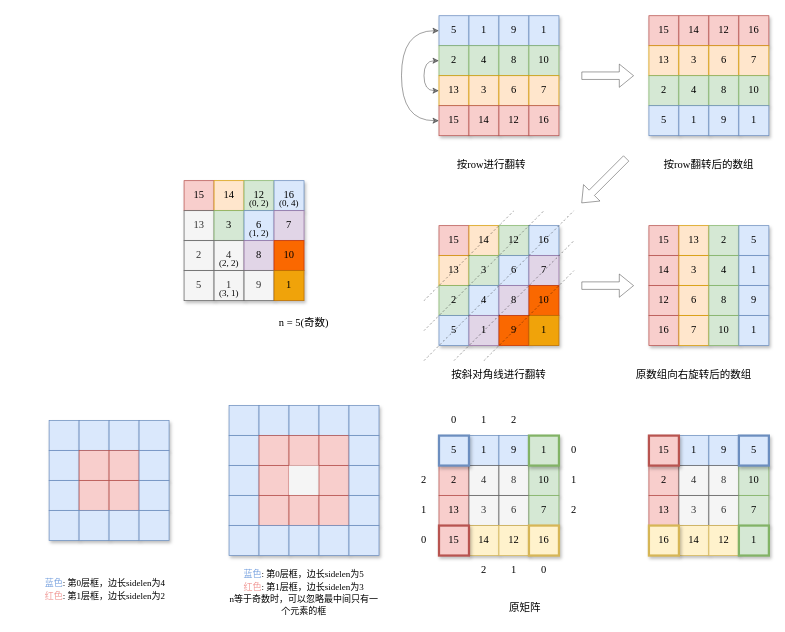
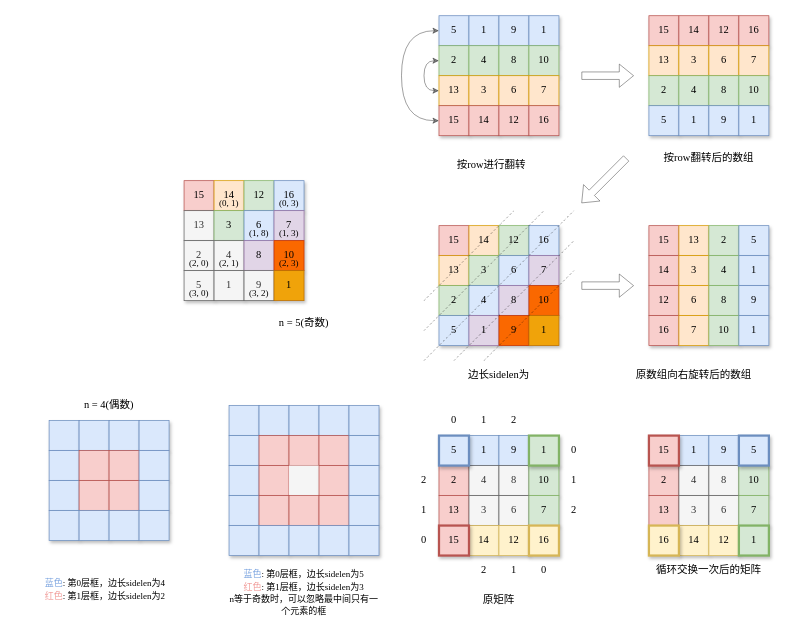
- <mxCell id="86" value="按row翻转后的数组" style="text;html=1;strokeColor=none;fillColor=none;align=center;verticalAlign=middle;whiteSpace=wrap;rounded=0;shadow=1;fontFamily=Comic Sans MS;fontSize=14;" parent="1" vertex="1"><mxGeometry x="865" y="200" width="160" height="40" as="geometry" /></mxCell>
+ <mxCell id="86" value="按row翻转后的数组" style="text;html=1;strokeColor=none;fillColor=none;align=center;verticalAlign=middle;whiteSpace=wrap;rounded=0;shadow=1;fontFamily=Comic Sans MS;fontSize=14;" parent="1" vertex="1"><mxGeometry x="865" y="190" width="160" height="40" as="geometry" /></mxCell>
+ <mxCell id="187" value="&lt;font color=&quot;#000000&quot;&gt;(0, 1)&lt;/font&gt;" style="text;html=1;strokeColor=none;fillColor=none;align=center;verticalAlign=middle;whiteSpace=wrap;rounded=0;fontFamily=Comic Sans MS;fontSize=12;fontColor=#F19C99;" vertex="1" parent="1"><mxGeometry x="285" y="260" width="40" height="20" as="geometry" /></mxCell>
- <mxCell id="190" value="&lt;font color=&quot;#000000&quot;&gt;(0, 2)&lt;/font&gt;" style="text;html=1;strokeColor=none;fillColor=none;align=center;verticalAlign=middle;whiteSpace=wrap;rounded=0;fontFamily=Comic Sans MS;fontSize=12;fontColor=#F19C99;" vertex="1" parent="1"><mxGeometry x="325" y="260" width="40" height="20" as="geometry" /></mxCell>
- <mxCell id="191" value="&lt;font color=&quot;#000000&quot;&gt;(0, 4)&lt;/font&gt;" style="text;html=1;strokeColor=none;fillColor=none;align=center;verticalAlign=middle;whiteSpace=wrap;rounded=0;fontFamily=Comic Sans MS;fontSize=12;fontColor=#F19C99;" vertex="1" parent="1"><mxGeometry x="365" y="260" width="40" height="20" as="geometry" /></mxCell>
+ <mxCell id="191" value="&lt;font color=&quot;#000000&quot;&gt;(0, 3)&lt;/font&gt;" style="text;html=1;strokeColor=none;fillColor=none;align=center;verticalAlign=middle;whiteSpace=wrap;rounded=0;fontFamily=Comic Sans MS;fontSize=12;fontColor=#F19C99;" vertex="1" parent="1"><mxGeometry x="365" y="260" width="40" height="20" as="geometry" /></mxCell>
- <mxCell id="193" value="&lt;font color=&quot;#000000&quot;&gt;(1, 2)&lt;/font&gt;" style="text;html=1;strokeColor=none;fillColor=none;align=center;verticalAlign=middle;whiteSpace=wrap;rounded=0;fontFamily=Comic Sans MS;fontSize=12;fontColor=#F19C99;" vertex="1" parent="1"><mxGeometry x="325" y="300" width="40" height="20" as="geometry" /></mxCell>
+ <mxCell id="193" value="&lt;font color=&quot;#000000&quot;&gt;(1, 8)&lt;/font&gt;" style="text;html=1;strokeColor=none;fillColor=none;align=center;verticalAlign=middle;whiteSpace=wrap;rounded=0;fontFamily=Comic Sans MS;fontSize=12;fontColor=#F19C99;" vertex="1" parent="1"><mxGeometry x="325" y="300" width="40" height="20" as="geometry" /></mxCell>
+ <mxCell id="196" value="&lt;font color=&quot;#000000&quot;&gt;(1, 3)&lt;/font&gt;" style="text;html=1;strokeColor=none;fillColor=none;align=center;verticalAlign=middle;whiteSpace=wrap;rounded=0;fontFamily=Comic Sans MS;fontSize=12;fontColor=#F19C99;" vertex="1" parent="1"><mxGeometry x="365" y="300" width="40" height="20" as="geometry" /></mxCell>
+ <mxCell id="188" value="&lt;font color=&quot;#000000&quot;&gt;(2, 0)&lt;/font&gt;" style="text;html=1;strokeColor=none;fillColor=none;align=center;verticalAlign=middle;whiteSpace=wrap;rounded=0;fontFamily=Comic Sans MS;fontSize=12;fontColor=#F19C99;" vertex="1" parent="1"><mxGeometry x="245" y="340" width="40" height="20" as="geometry" /></mxCell>
- <mxCell id="192" value="&lt;font color=&quot;#000000&quot;&gt;(2, 2)&lt;/font&gt;" style="text;html=1;strokeColor=none;fillColor=none;align=center;verticalAlign=middle;whiteSpace=wrap;rounded=0;fontFamily=Comic Sans MS;fontSize=12;fontColor=#F19C99;" vertex="1" parent="1"><mxGeometry x="285" y="340" width="40" height="20" as="geometry" /></mxCell>
+ <mxCell id="192" value="&lt;font color=&quot;#000000&quot;&gt;(2, 1)&lt;/font&gt;" style="text;html=1;strokeColor=none;fillColor=none;align=center;verticalAlign=middle;whiteSpace=wrap;rounded=0;fontFamily=Comic Sans MS;fontSize=12;fontColor=#F19C99;" vertex="1" parent="1"><mxGeometry x="285" y="340" width="40" height="20" as="geometry" /></mxCell>
+ <mxCell id="197" value="&lt;font color=&quot;#000000&quot;&gt;(2, 3)&lt;/font&gt;" style="text;html=1;strokeColor=none;fillColor=none;align=center;verticalAlign=middle;whiteSpace=wrap;rounded=0;fontFamily=Comic Sans MS;fontSize=12;fontColor=#F19C99;" vertex="1" parent="1"><mxGeometry x="365" y="340" width="40" height="20" as="geometry" /></mxCell>
+ <mxCell id="189" value="&lt;font color=&quot;#000000&quot;&gt;(3, 0)&lt;/font&gt;" style="text;html=1;strokeColor=none;fillColor=none;align=center;verticalAlign=middle;whiteSpace=wrap;rounded=0;fontFamily=Comic Sans MS;fontSize=12;fontColor=#F19C99;" vertex="1" parent="1"><mxGeometry x="245" y="380" width="40" height="20" as="geometry" /></mxCell>
- <mxCell id="194" value="&lt;font color=&quot;#000000&quot;&gt;(3, 1)&lt;/font&gt;" style="text;html=1;strokeColor=none;fillColor=none;align=center;verticalAlign=middle;whiteSpace=wrap;rounded=0;fontFamily=Comic Sans MS;fontSize=12;fontColor=#F19C99;" vertex="1" parent="1"><mxGeometry x="285" y="380" width="40" height="20" as="geometry" /></mxCell>
+ <mxCell id="195" value="&lt;font color=&quot;#000000&quot;&gt;(3, 2)&lt;/font&gt;" style="text;html=1;strokeColor=none;fillColor=none;align=center;verticalAlign=middle;whiteSpace=wrap;rounded=0;fontFamily=Comic Sans MS;fontSize=12;fontColor=#F19C99;" vertex="1" parent="1"><mxGeometry x="325" y="380" width="40" height="20" as="geometry" /></mxCell>
- <mxCell id="84" value="按斜对角线进行翻转" style="text;html=1;strokeColor=none;fillColor=none;align=center;verticalAlign=middle;whiteSpace=wrap;rounded=0;shadow=1;fontFamily=Comic Sans MS;fontSize=14;" parent="1" vertex="1"><mxGeometry x="585" y="480" width="160" height="40" as="geometry" /></mxCell>
+ <mxCell id="84" value="边长sidelen为" style="text;html=1;strokeColor=none;fillColor=none;align=center;verticalAlign=middle;whiteSpace=wrap;rounded=0;shadow=1;fontFamily=Comic Sans MS;fontSize=14;" parent="1" vertex="1"><mxGeometry x="585" y="480" width="160" height="40" as="geometry" /></mxCell>
+ <mxCell id="144" value="&lt;font style=&quot;font-size: 14px&quot;&gt;n = 4(偶数)&lt;/font&gt;" style="text;html=1;strokeColor=none;fillColor=none;align=center;verticalAlign=middle;whiteSpace=wrap;rounded=0;fontFamily=Comic Sans MS;fontSize=12;" vertex="1" parent="1"><mxGeometry x="65" y="520" width="160" height="40" as="geometry" /></mxCell>
+ <mxCell id="148" value="循环交换一次后的矩阵" style="text;html=1;strokeColor=none;fillColor=none;align=center;verticalAlign=middle;whiteSpace=wrap;rounded=0;shadow=1;fontFamily=Comic Sans MS;fontSize=14;" vertex="1" parent="1"><mxGeometry x="865" y="740" width="160" height="40" as="geometry" /></mxCell>
- <mxCell id="147" value="原矩阵" style="text;html=1;strokeColor=none;fillColor=none;align=center;verticalAlign=middle;whiteSpace=wrap;rounded=0;shadow=1;fontFamily=Comic Sans MS;fontSize=14;" vertex="1" parent="1"><mxGeometry x="620" y="790" width="160" height="40" as="geometry" /></mxCell>
+ <mxCell id="147" value="原矩阵" style="text;html=1;strokeColor=none;fillColor=none;align=center;verticalAlign=middle;whiteSpace=wrap;rounded=0;shadow=1;fontFamily=Comic Sans MS;fontSize=14;" vertex="1" parent="1"><mxGeometry x="585" y="780" width="160" height="40" as="geometry" /></mxCell>
